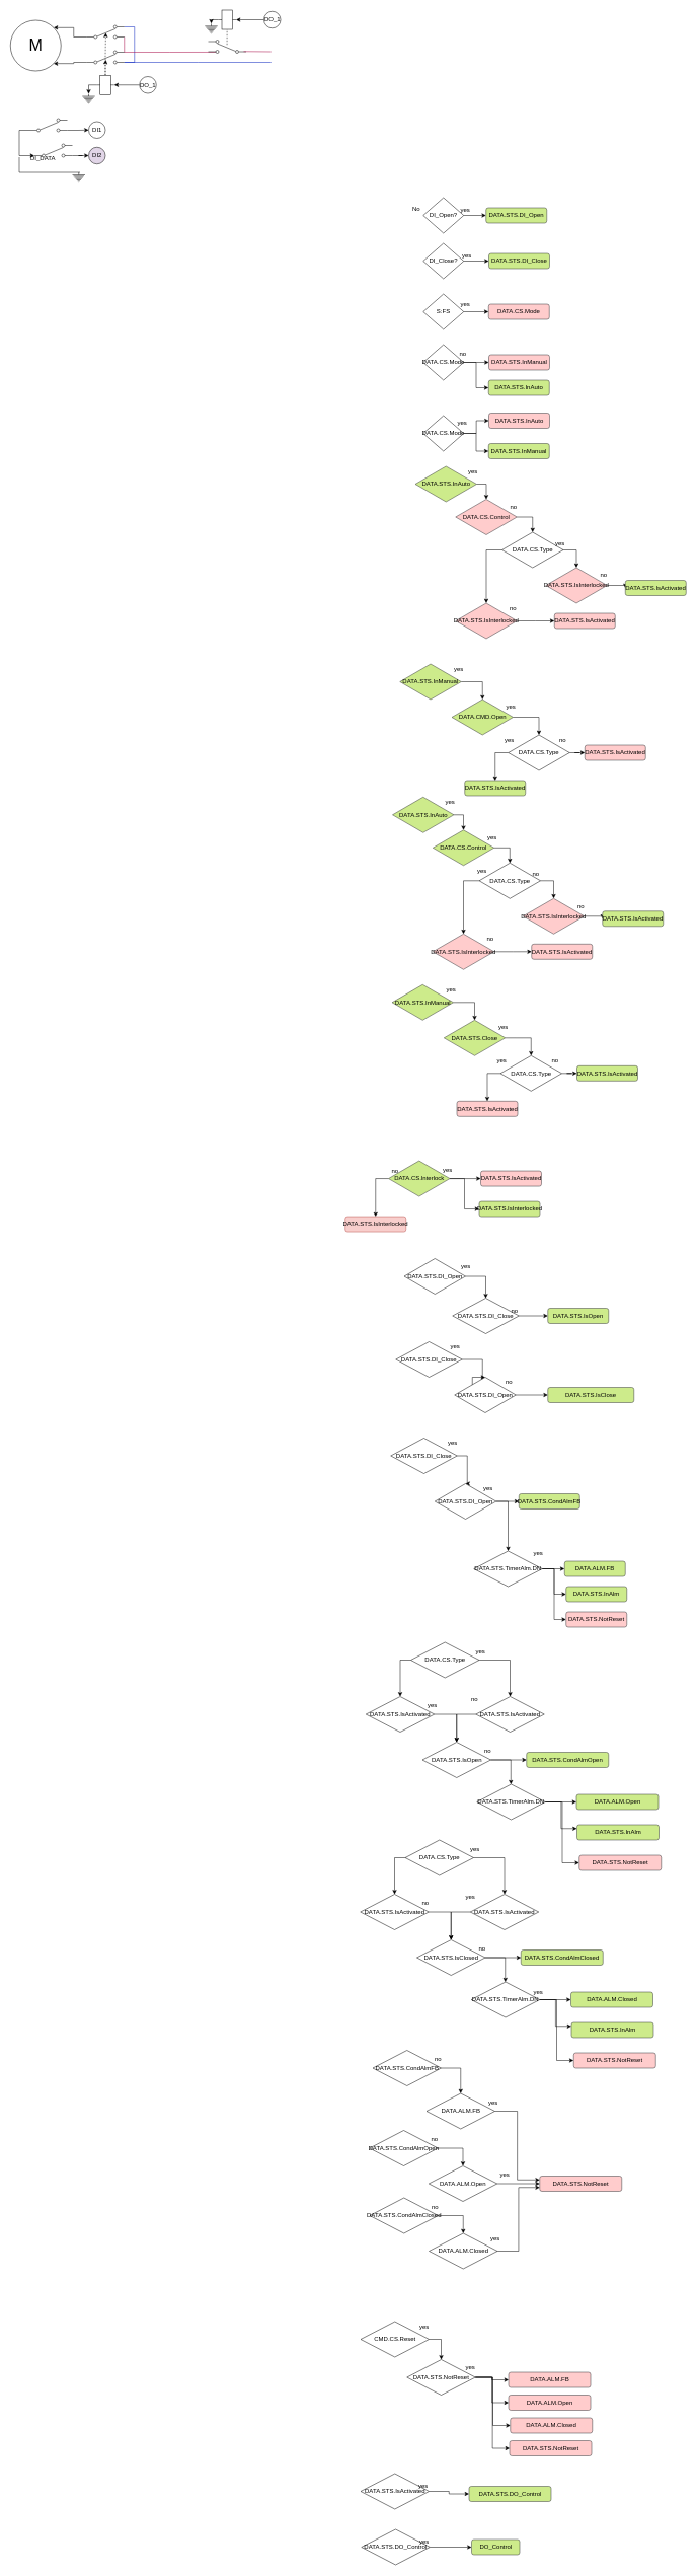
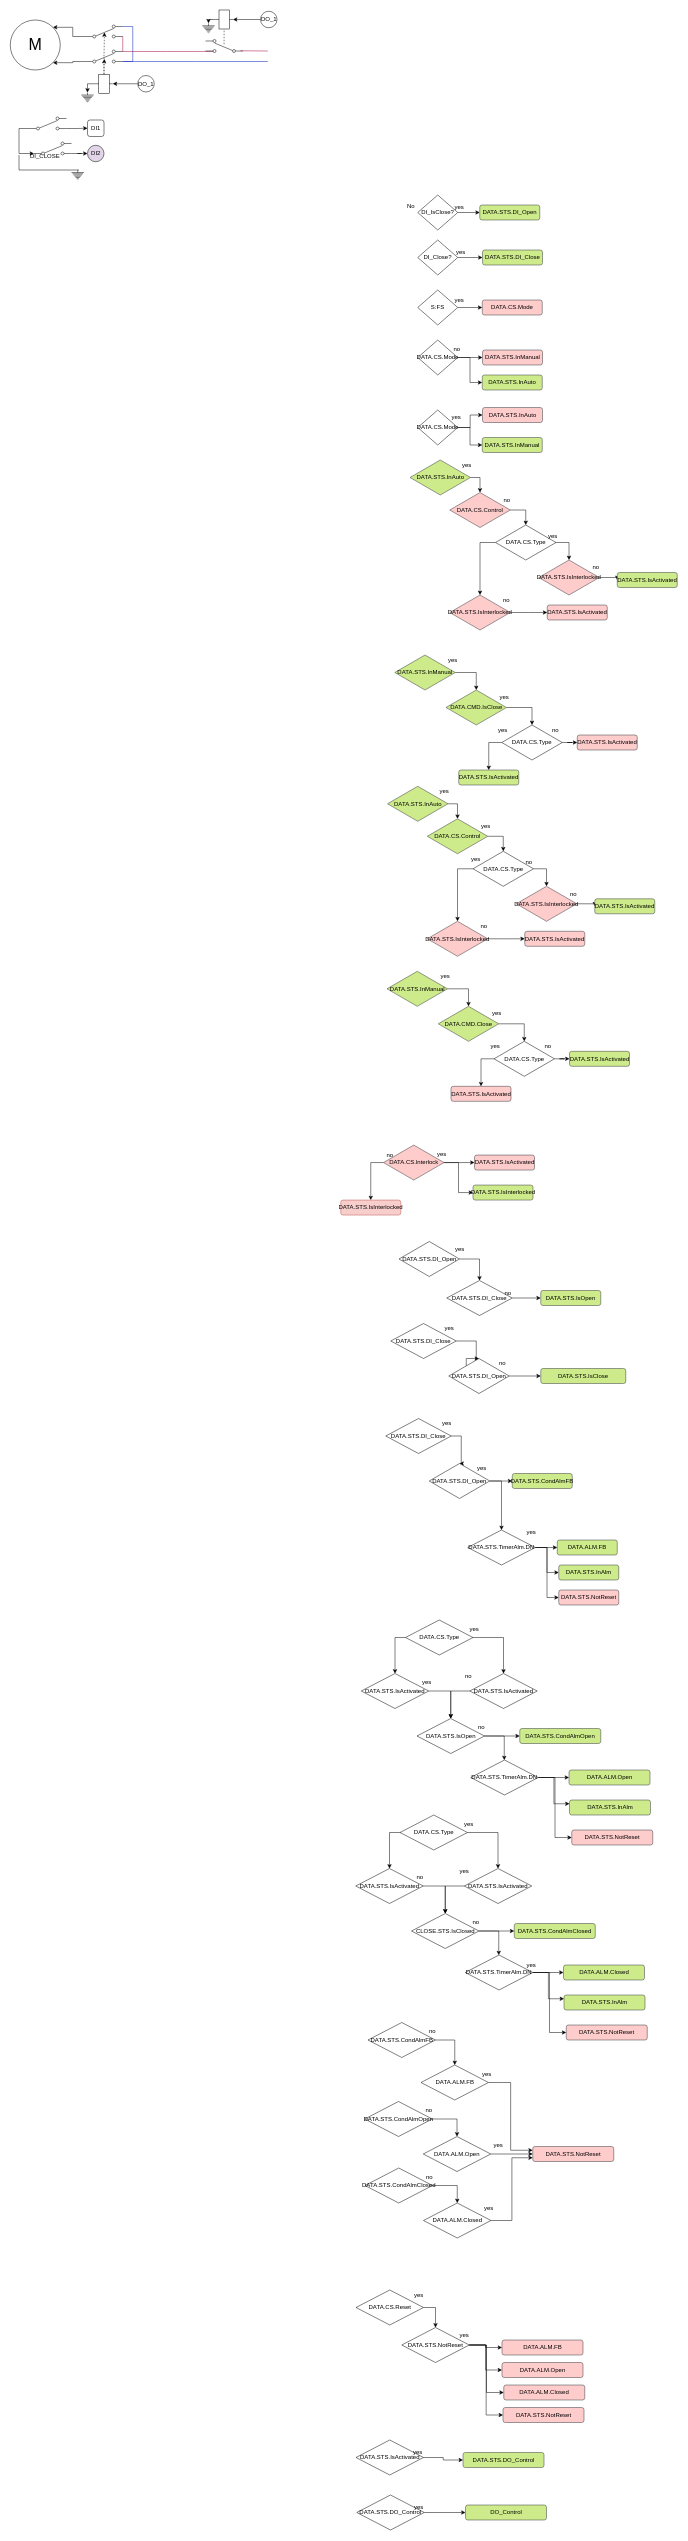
- <mxCell id="28" value="DI1" style="ellipse;whiteSpace=wrap;html=1;aspect=fixed;" parent="1" vertex="1"><mxGeometry x="174.5" y="239" width="33" height="33" as="geometry" /></mxCell>
+ <mxCell id="28" value="DI1" style="whiteSpace=wrap;html=1;aspect=fixed;rounded=1;" parent="1" vertex="1"><mxGeometry x="174.5" y="239" width="33" height="33" as="geometry" /></mxCell>
- <mxCell id="15" value="DI_DATA" style="text;html=1;resizable=0;points=[];autosize=1;align=left;verticalAlign=top;spacingTop=-4;" parent="1" vertex="1"><mxGeometry x="57.5" y="302" width="70" height="20" as="geometry" /></mxCell>
+ <mxCell id="15" value="DI_CLOSE" style="text;html=1;resizable=0;points=[];autosize=1;align=left;verticalAlign=top;spacingTop=-4;" parent="1" vertex="1"><mxGeometry x="57.5" y="302" width="70" height="20" as="geometry" /></mxCell>
- <mxCell id="38" value="DI_Open?" style="rhombus;whiteSpace=wrap;html=1;" parent="1" vertex="1"><mxGeometry x="835" y="389" width="80" height="70" as="geometry" /></mxCell>
+ <mxCell id="38" value="DI_IsClose?" style="rhombus;whiteSpace=wrap;html=1;" parent="1" vertex="1"><mxGeometry x="835" y="389" width="80" height="70" as="geometry" /></mxCell>
- <mxCell id="105" value="DATA.CMD.Open" style="rhombus;whiteSpace=wrap;html=1;fillColor=#cdeb8b;strokeColor=#36393d;" parent="1" vertex="1"><mxGeometry x="891.5" y="1379" width="121" height="70" as="geometry" /></mxCell>
+ <mxCell id="105" value="DATA.CMD.IsClose" style="rhombus;whiteSpace=wrap;html=1;fillColor=#cdeb8b;strokeColor=#36393d;" parent="1" vertex="1"><mxGeometry x="891.5" y="1379" width="121" height="70" as="geometry" /></mxCell>
- <mxCell id="137" value="DATA.STS.Close" style="rhombus;whiteSpace=wrap;html=1;fillColor=#cdeb8b;strokeColor=#36393d;" parent="1" vertex="1"><mxGeometry x="876" y="2011.643" width="121" height="70" as="geometry" /></mxCell>
+ <mxCell id="137" value="DATA.CMD.Close" style="rhombus;whiteSpace=wrap;html=1;fillColor=#cdeb8b;strokeColor=#36393d;" parent="1" vertex="1"><mxGeometry x="876" y="2011.643" width="121" height="70" as="geometry" /></mxCell>
- <mxCell id="150" value="DATA.CS.lnterlock" style="rhombus;whiteSpace=wrap;html=1;fillColor=#cdeb8b;strokeColor=#36393d;" parent="1" vertex="1"><mxGeometry x="766.5" y="2289.143" width="121" height="70" as="geometry" /></mxCell>
+ <mxCell id="150" value="DATA.CS.lnterlock" style="rhombus;whiteSpace=wrap;html=1;fillColor=#ffcccc;strokeColor=#36393d;" parent="1" vertex="1"><mxGeometry x="766.5" y="2289.143" width="121" height="70" as="geometry" /></mxCell>
- <mxCell id="195" value="DATA.STS.IsClosed" style="rhombus;whiteSpace=wrap;html=1;" parent="1" vertex="1"><mxGeometry x="822.5" y="3826" width="135" height="70" as="geometry" /></mxCell>
+ <mxCell id="195" value="CLOSE.STS.IsClosed" style="rhombus;whiteSpace=wrap;html=1;" parent="1" vertex="1"><mxGeometry x="822.5" y="3826" width="135" height="70" as="geometry" /></mxCell>
- <mxCell id="229" value="CMD.CS.Reset" style="rhombus;whiteSpace=wrap;html=1;" parent="1" vertex="1"><mxGeometry x="711.5" y="4579" width="135" height="70" as="geometry" /></mxCell>
+ <mxCell id="229" value="DATA.CS.Reset" style="rhombus;whiteSpace=wrap;html=1;" parent="1" vertex="1"><mxGeometry x="711.5" y="4579" width="135" height="70" as="geometry" /></mxCell>
- <mxCell id="248" value="DO_Control" style="rounded=1;whiteSpace=wrap;html=1;fillColor=#cdeb8b;strokeColor=#36393d;" parent="1" vertex="1"><mxGeometry x="930.5" y="5009" width="95" height="30" as="geometry" /></mxCell>
+ <mxCell id="248" value="DO_Control" style="rounded=1;whiteSpace=wrap;html=1;fillColor=#cdeb8b;strokeColor=#36393d;" parent="1" vertex="1"><mxGeometry x="930.5" y="5009" width="162" height="30" as="geometry" /></mxCell>
